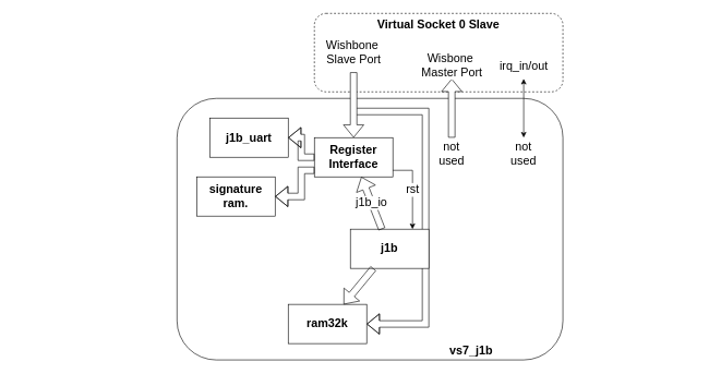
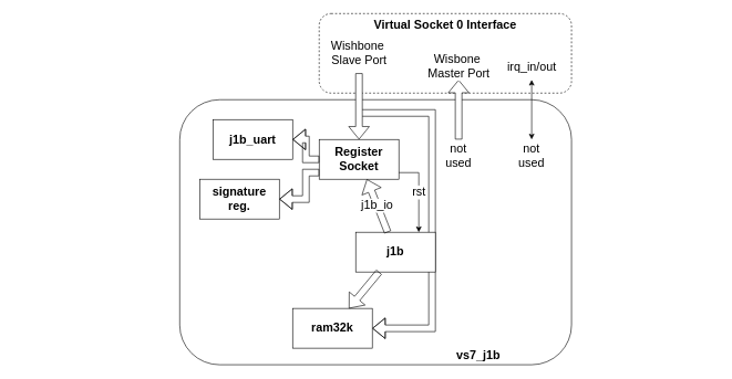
- <mxCell id="5" value="&lt;b&gt;Virtual Socket 0 Slave&lt;/b&gt;" style="rounded=1;whiteSpace=wrap;html=1;fontSize=18;dashed=1;verticalAlign=top;" parent="1" vertex="1"><mxGeometry x="480" y="20" width="380" height="120" as="geometry" /></mxCell>
+ <mxCell id="5" value="&lt;b&gt;Virtual Socket 0 Interface&lt;/b&gt;" style="rounded=1;whiteSpace=wrap;html=1;fontSize=18;dashed=1;verticalAlign=top;" parent="1" vertex="1"><mxGeometry x="480" y="20" width="380" height="120" as="geometry" /></mxCell>
- <mxCell id="8" value="&lt;div style=&quot;font-size: 18px;&quot;&gt;Register&lt;/div&gt;&lt;div style=&quot;font-size: 18px;&quot;&gt;Interface&lt;/div&gt;" style="rounded=0;whiteSpace=wrap;html=1;fontSize=18;fontStyle=1" parent="1" vertex="1"><mxGeometry x="480" y="210" width="120" height="60" as="geometry" /></mxCell>
+ <mxCell id="8" value="&lt;div style=&quot;font-size: 18px;&quot;&gt;Register&lt;/div&gt;&lt;div style=&quot;font-size: 18px;&quot;&gt;Socket&lt;/div&gt;" style="rounded=0;whiteSpace=wrap;html=1;fontSize=18;fontStyle=1" parent="1" vertex="1"><mxGeometry x="480" y="210" width="120" height="60" as="geometry" /></mxCell>
- <mxCell id="19" value="signature&lt;div&gt;ram.&lt;/div&gt;" style="rounded=0;whiteSpace=wrap;html=1;fontSize=18;fontStyle=1" parent="1" vertex="1"><mxGeometry x="300" y="270" width="120" height="60" as="geometry" /></mxCell>
+ <mxCell id="19" value="signature&lt;div&gt;reg.&lt;/div&gt;" style="rounded=0;whiteSpace=wrap;html=1;fontSize=18;fontStyle=1" parent="1" vertex="1"><mxGeometry x="300" y="270" width="120" height="60" as="geometry" /></mxCell>
